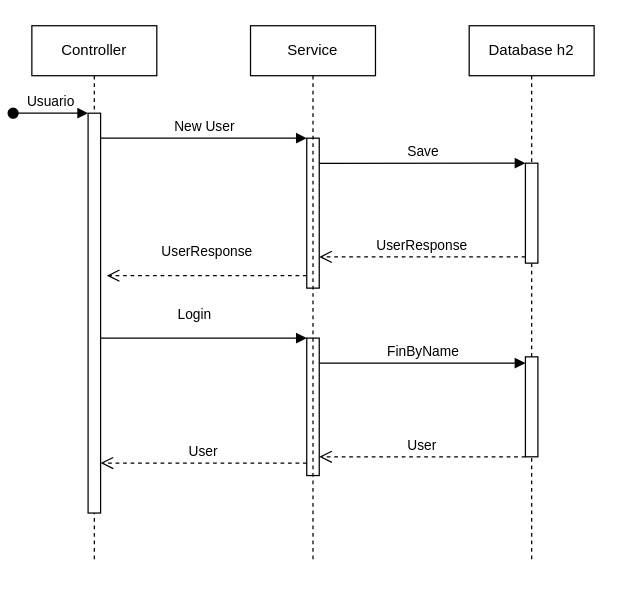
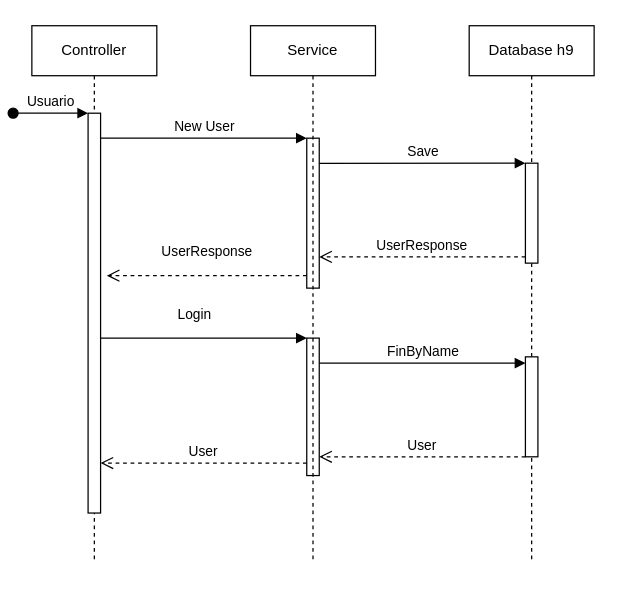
- <mxCell id="12" value="Database h2" style="shape=umlLifeline;perimeter=lifelinePerimeter;whiteSpace=wrap;html=1;container=0;dropTarget=0;collapsible=0;recursiveResize=0;outlineConnect=0;portConstraint=eastwest;newEdgeStyle={&quot;edgeStyle&quot;:&quot;elbowEdgeStyle&quot;,&quot;elbow&quot;:&quot;vertical&quot;,&quot;curved&quot;:0,&quot;rounded&quot;:0};" vertex="1" parent="1"><mxGeometry x="370" y="20" width="100" height="430" as="geometry" /></mxCell>
+ <mxCell id="12" value="Database h9" style="shape=umlLifeline;perimeter=lifelinePerimeter;whiteSpace=wrap;html=1;container=0;dropTarget=0;collapsible=0;recursiveResize=0;outlineConnect=0;portConstraint=eastwest;newEdgeStyle={&quot;edgeStyle&quot;:&quot;elbowEdgeStyle&quot;,&quot;elbow&quot;:&quot;vertical&quot;,&quot;curved&quot;:0,&quot;rounded&quot;:0};" vertex="1" parent="1"><mxGeometry x="370" y="20" width="100" height="430" as="geometry" /></mxCell>
